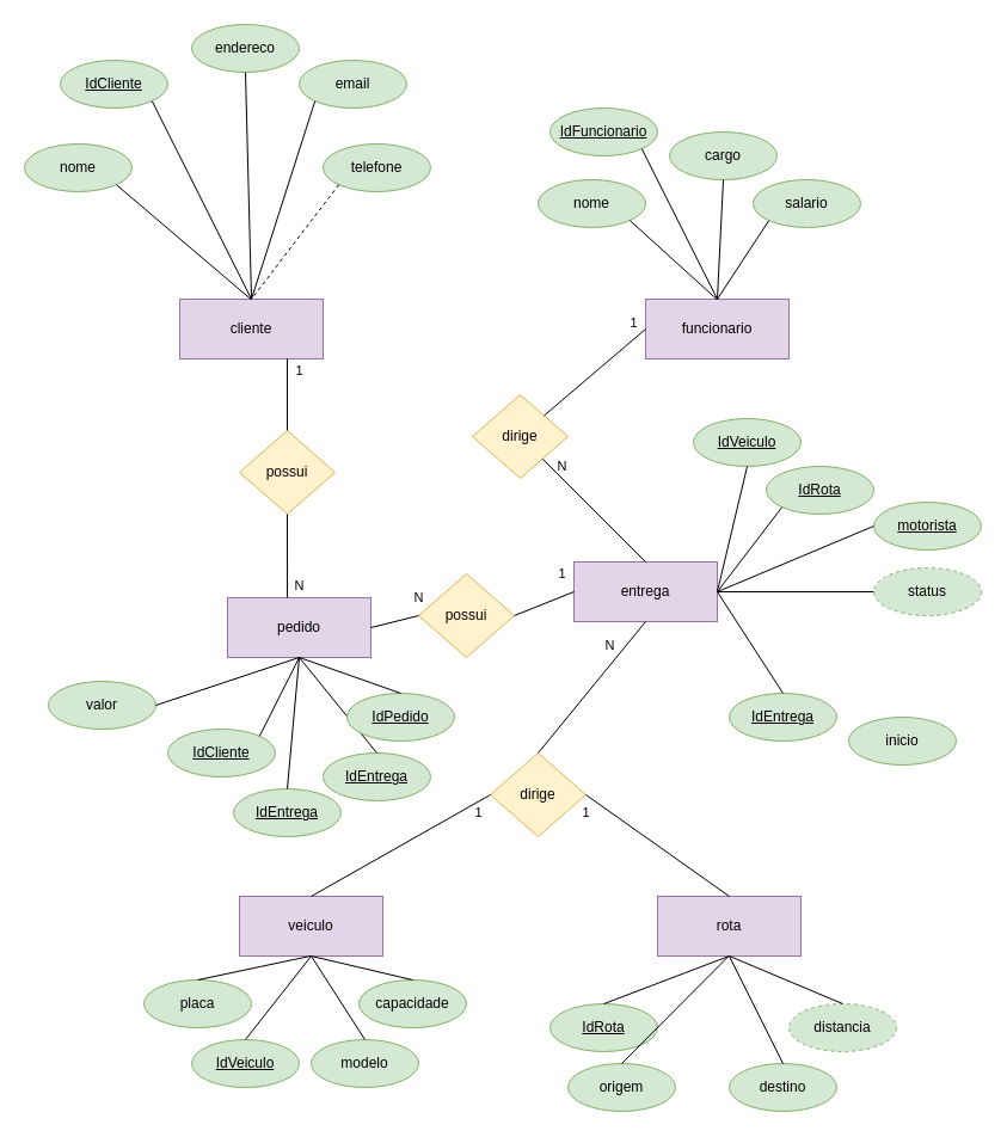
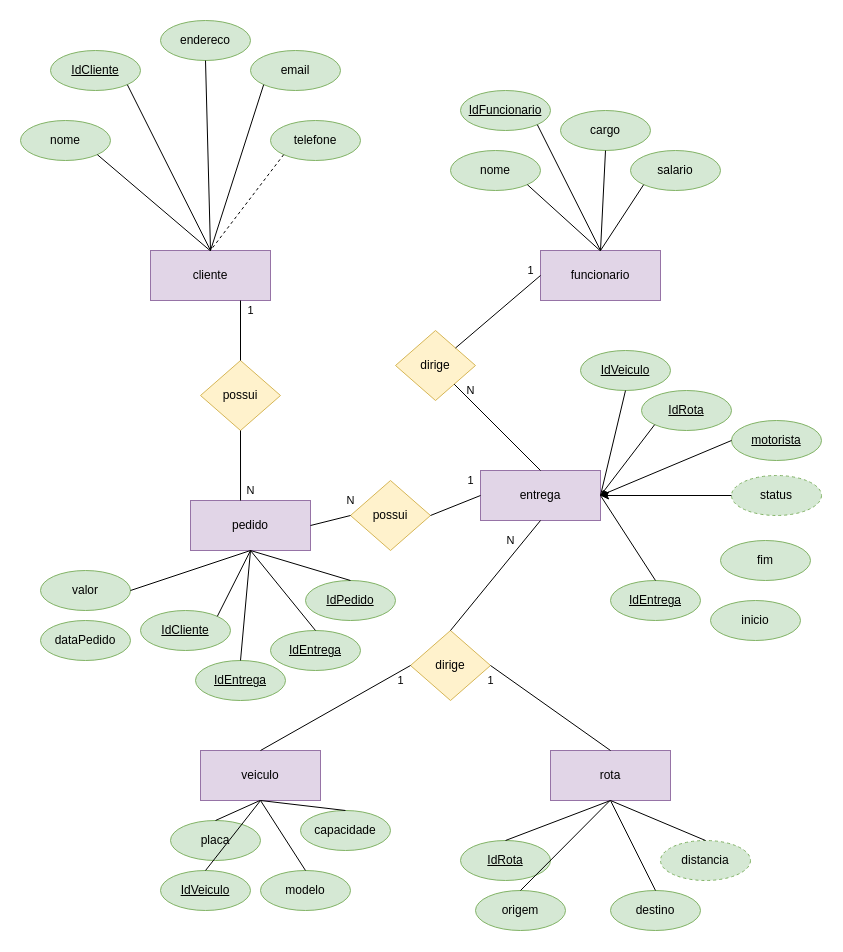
- <mxCell id="51" value="" style="endArrow=none;html=1;rounded=0;exitX=0;exitY=0.5;exitDx=0;exitDy=0;entryX=1;entryY=0.5;entryDx=0;entryDy=0;" parent="1" source="50" target="5" edge="1"><mxGeometry width="50" height="50" relative="1" as="geometry"><mxPoint x="436" y="450" as="sourcePoint" /><mxPoint x="436" y="490" as="targetPoint" /></mxGeometry></mxCell>
+ <mxCell id="51" value="" style="endArrow=diamond;html=1;rounded=0;exitX=0;exitY=0.5;exitDx=0;exitDy=0;entryX=1;entryY=0.5;entryDx=0;entryDy=0;" parent="1" source="50" target="5" edge="1"><mxGeometry width="50" height="50" relative="1" as="geometry"><mxPoint x="436" y="450" as="sourcePoint" /><mxPoint x="436" y="490" as="targetPoint" /></mxGeometry></mxCell>
- <mxCell id="53" value="" style="endArrow=none;html=1;rounded=0;exitX=0;exitY=0.5;exitDx=0;exitDy=0;entryX=1;entryY=0.5;entryDx=0;entryDy=0;" parent="1" source="52" target="5" edge="1"><mxGeometry width="50" height="50" relative="1" as="geometry"><mxPoint x="711" y="530" as="sourcePoint" /><mxPoint x="701" y="470" as="targetPoint" /></mxGeometry></mxCell>
+ <mxCell id="53" value="" style="endArrow=classic;html=1;rounded=0;exitX=0;exitY=0.5;exitDx=0;exitDy=0;entryX=1;entryY=0.5;entryDx=0;entryDy=0;" parent="1" source="52" target="5" edge="1"><mxGeometry width="50" height="50" relative="1" as="geometry"><mxPoint x="711" y="530" as="sourcePoint" /><mxPoint x="701" y="470" as="targetPoint" /></mxGeometry></mxCell>
+ <mxCell id="27" value="fim" style="ellipse;whiteSpace=wrap;html=1;fillColor=#d5e8d4;strokeColor=#82b366;" parent="1" vertex="1"><mxGeometry x="720" y="540" width="90" height="40" as="geometry" /></mxCell>
- <mxCell id="60" value="&lt;u&gt;IdPedido&lt;/u&gt;" style="ellipse;whiteSpace=wrap;html=1;fillColor=#d5e8d4;strokeColor=#82b366;" parent="1" vertex="1"><mxGeometry x="290" y="580" width="90" height="40" as="geometry" /></mxCell>
+ <mxCell id="60" value="&lt;u&gt;IdPedido&lt;/u&gt;" style="ellipse;whiteSpace=wrap;html=1;fillColor=#d5e8d4;strokeColor=#82b366;" parent="1" vertex="1"><mxGeometry x="305" y="580" width="90" height="40" as="geometry" /></mxCell>
+ <mxCell id="62" value="dataPedido" style="ellipse;whiteSpace=wrap;html=1;fillColor=#d5e8d4;strokeColor=#82b366;" parent="1" vertex="1"><mxGeometry x="40" y="620" width="90" height="40" as="geometry" /></mxCell>
- <mxCell id="34" value="placa" style="ellipse;whiteSpace=wrap;html=1;fillColor=#d5e8d4;strokeColor=#82b366;" parent="1" vertex="1"><mxGeometry x="120" y="820" width="90" height="40" as="geometry" /></mxCell>
+ <mxCell id="34" value="placa" style="ellipse;whiteSpace=wrap;html=1;fillColor=#d5e8d4;strokeColor=#82b366;" parent="1" vertex="1"><mxGeometry x="170" y="820" width="90" height="40" as="geometry" /></mxCell>
- <mxCell id="36" value="capacidade" style="ellipse;whiteSpace=wrap;html=1;fillColor=#d5e8d4;strokeColor=#82b366;" parent="1" vertex="1"><mxGeometry x="300" y="820" width="90" height="40" as="geometry" /></mxCell>
+ <mxCell id="36" value="capacidade" style="ellipse;whiteSpace=wrap;html=1;fillColor=#d5e8d4;strokeColor=#82b366;" parent="1" vertex="1"><mxGeometry x="300" y="810" width="90" height="40" as="geometry" /></mxCell>
